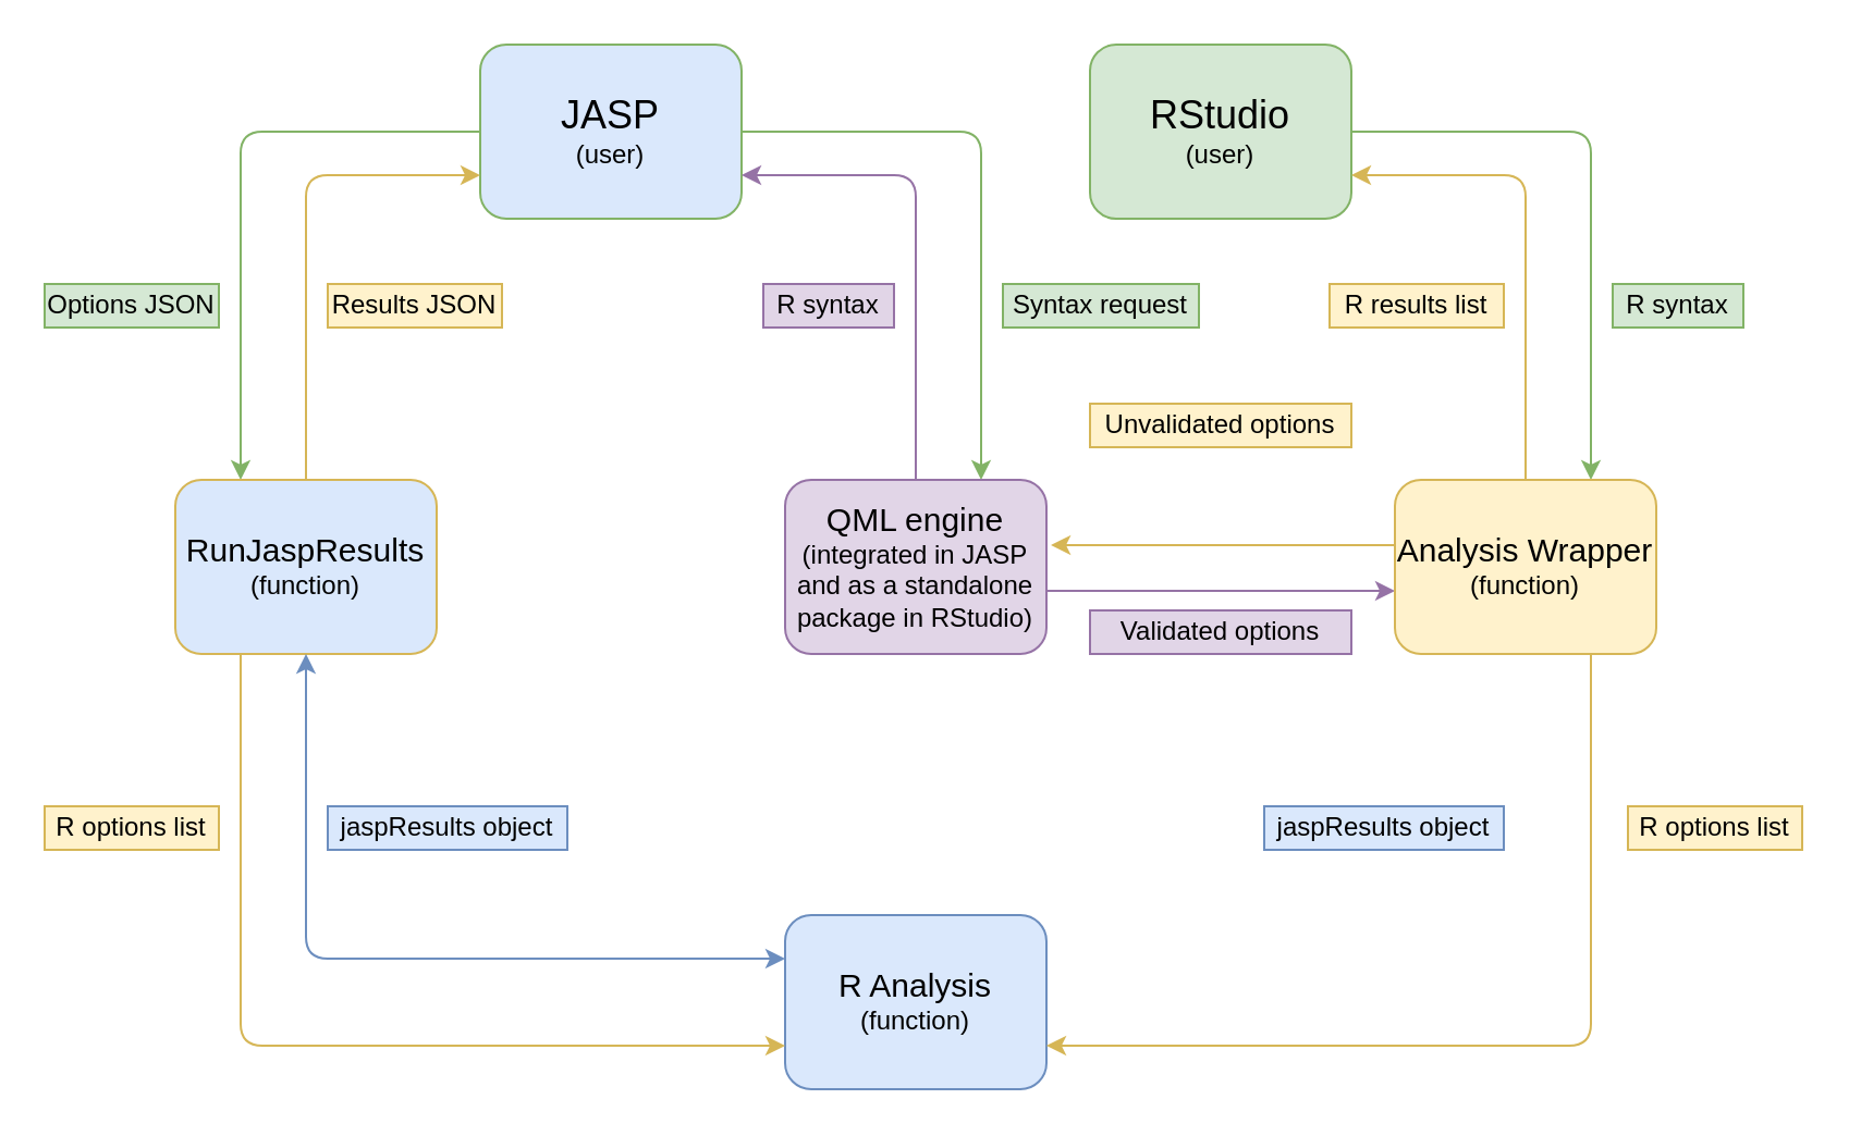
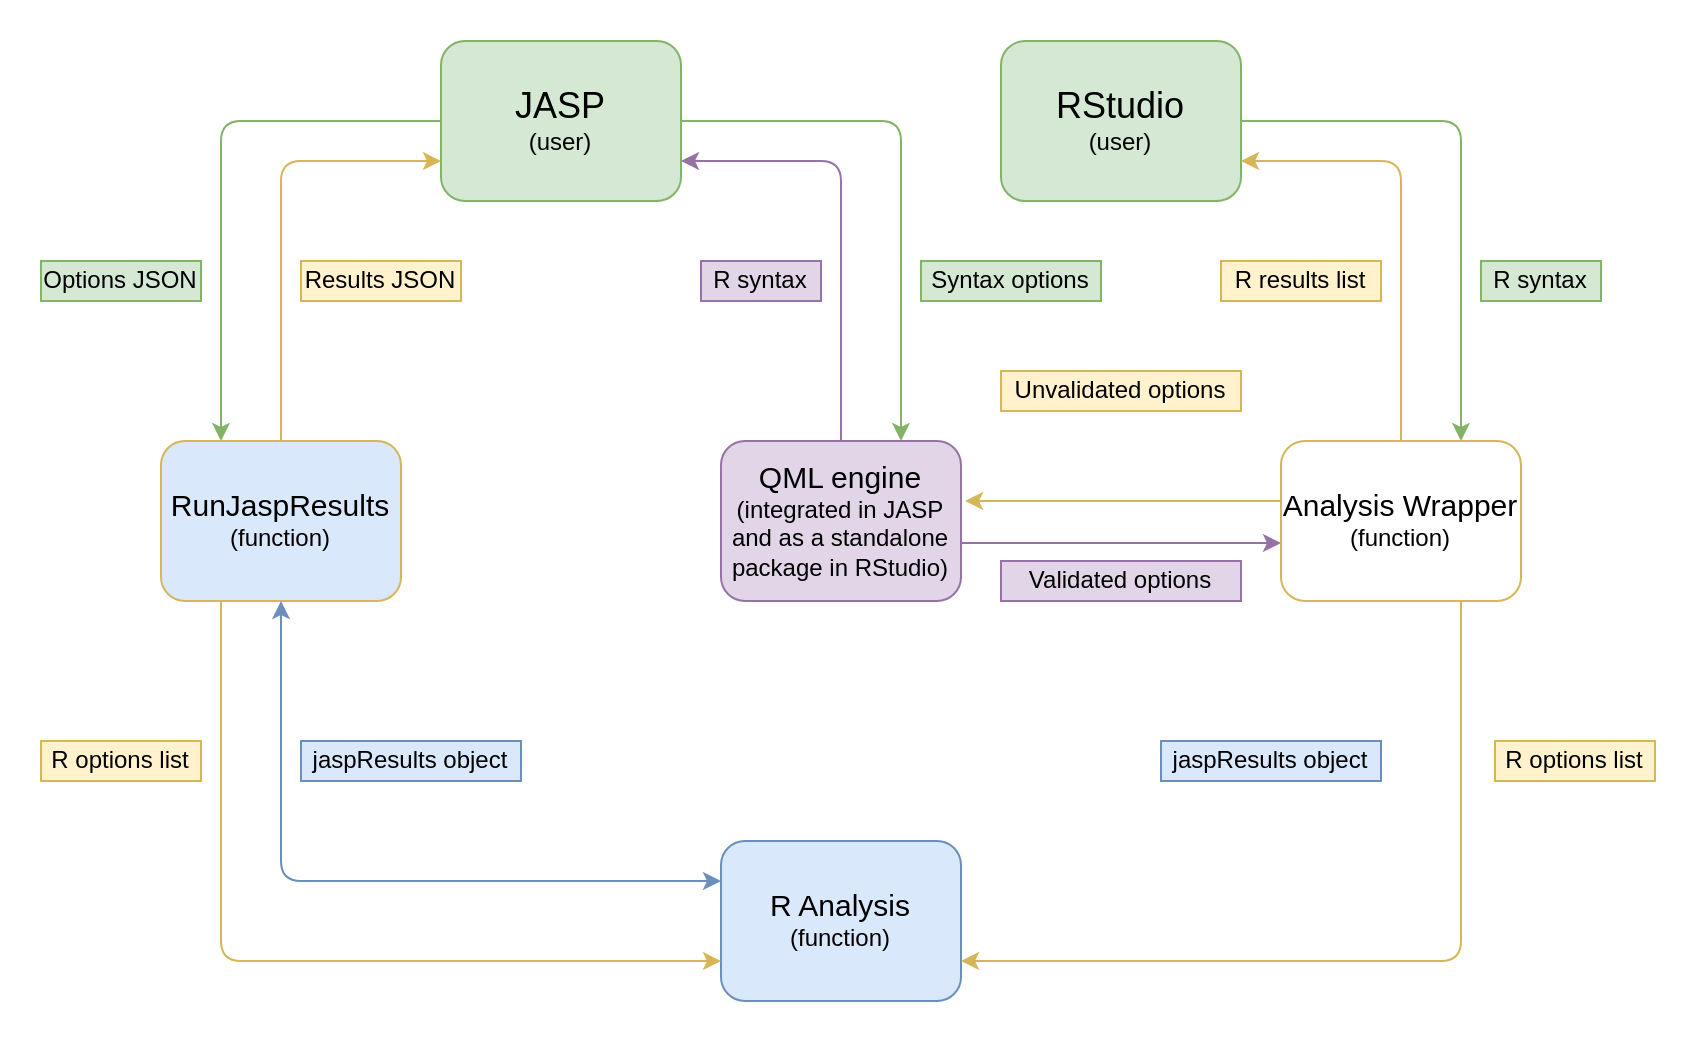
- <mxCell id="4" value="&lt;div&gt;&lt;font style=&quot;font-size: 18px&quot;&gt;JASP&lt;/font&gt;&lt;/div&gt;&lt;div&gt;(user)&lt;/div&gt;" style="rounded=1;whiteSpace=wrap;html=1;fontSize=12;glass=0;strokeWidth=1;shadow=0;fillColor=#dae8fc;strokeColor=#82b366;" parent="1" vertex="1"><mxGeometry x="220" y="20" width="120" height="80" as="geometry" /></mxCell>
+ <mxCell id="4" value="&lt;div&gt;&lt;font style=&quot;font-size: 18px&quot;&gt;JASP&lt;/font&gt;&lt;/div&gt;&lt;div&gt;(user)&lt;/div&gt;" style="rounded=1;whiteSpace=wrap;html=1;fontSize=12;glass=0;strokeWidth=1;shadow=0;fillColor=#d5e8d4;strokeColor=#82b366;" parent="1" vertex="1"><mxGeometry x="220" y="20" width="120" height="80" as="geometry" /></mxCell>
- <mxCell id="20" value="Syntax request" style="text;html=1;strokeColor=#82b366;fillColor=#d5e8d4;align=center;verticalAlign=middle;whiteSpace=wrap;rounded=0;" parent="1" vertex="1"><mxGeometry x="460" y="130" width="90" height="20" as="geometry" /></mxCell>
+ <mxCell id="20" value="Syntax options" style="text;html=1;strokeColor=#82b366;fillColor=#d5e8d4;align=center;verticalAlign=middle;whiteSpace=wrap;rounded=0;" parent="1" vertex="1"><mxGeometry x="460" y="130" width="90" height="20" as="geometry" /></mxCell>
- <mxCell id="14" value="&lt;div&gt;&lt;font style=&quot;font-size: 15px&quot;&gt;Analysis Wrapper&lt;/font&gt;&lt;/div&gt;&lt;div&gt;&lt;font style=&quot;font-size: 12px&quot;&gt;(function)&lt;br&gt;&lt;/font&gt;&lt;/div&gt;" style="rounded=1;whiteSpace=wrap;html=1;fillColor=#fff2cc;strokeColor=#d6b656;" parent="1" vertex="1"><mxGeometry x="640" y="220" width="120" height="80" as="geometry" /></mxCell>
+ <mxCell id="14" value="&lt;div&gt;&lt;font style=&quot;font-size: 15px&quot;&gt;Analysis Wrapper&lt;/font&gt;&lt;/div&gt;&lt;div&gt;&lt;font style=&quot;font-size: 12px&quot;&gt;(function)&lt;br&gt;&lt;/font&gt;&lt;/div&gt;" style="rounded=1;whiteSpace=wrap;html=1;fillColor=#ffffff;strokeColor=#d6b656;" parent="1" vertex="1"><mxGeometry x="640" y="220" width="120" height="80" as="geometry" /></mxCell>
